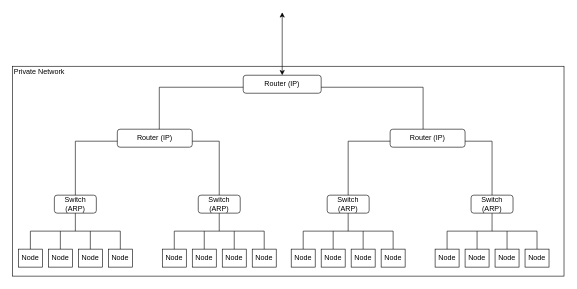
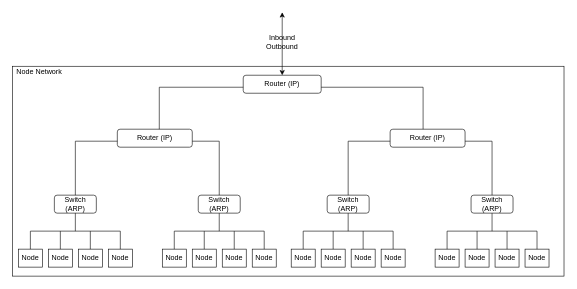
+ <mxCell id="64" value="Inbound&lt;br&gt;Outbound" style="text;html=1;strokeColor=none;fillColor=none;align=center;verticalAlign=middle;whiteSpace=wrap;rounded=0;" vertex="1" parent="1"><mxGeometry x="430" y="60" width="80" height="20" as="geometry" /></mxCell>
- <mxCell id="62" value="Private Network" style="text;html=1;strokeColor=none;fillColor=none;align=center;verticalAlign=middle;whiteSpace=wrap;rounded=0;" vertex="1" parent="1"><mxGeometry x="20" y="110" width="90" height="20" as="geometry" /></mxCell>
+ <mxCell id="62" value="Node Network" style="text;html=1;strokeColor=none;fillColor=none;align=center;verticalAlign=middle;whiteSpace=wrap;rounded=0;" vertex="1" parent="1"><mxGeometry x="20" y="110" width="90" height="20" as="geometry" /></mxCell>
